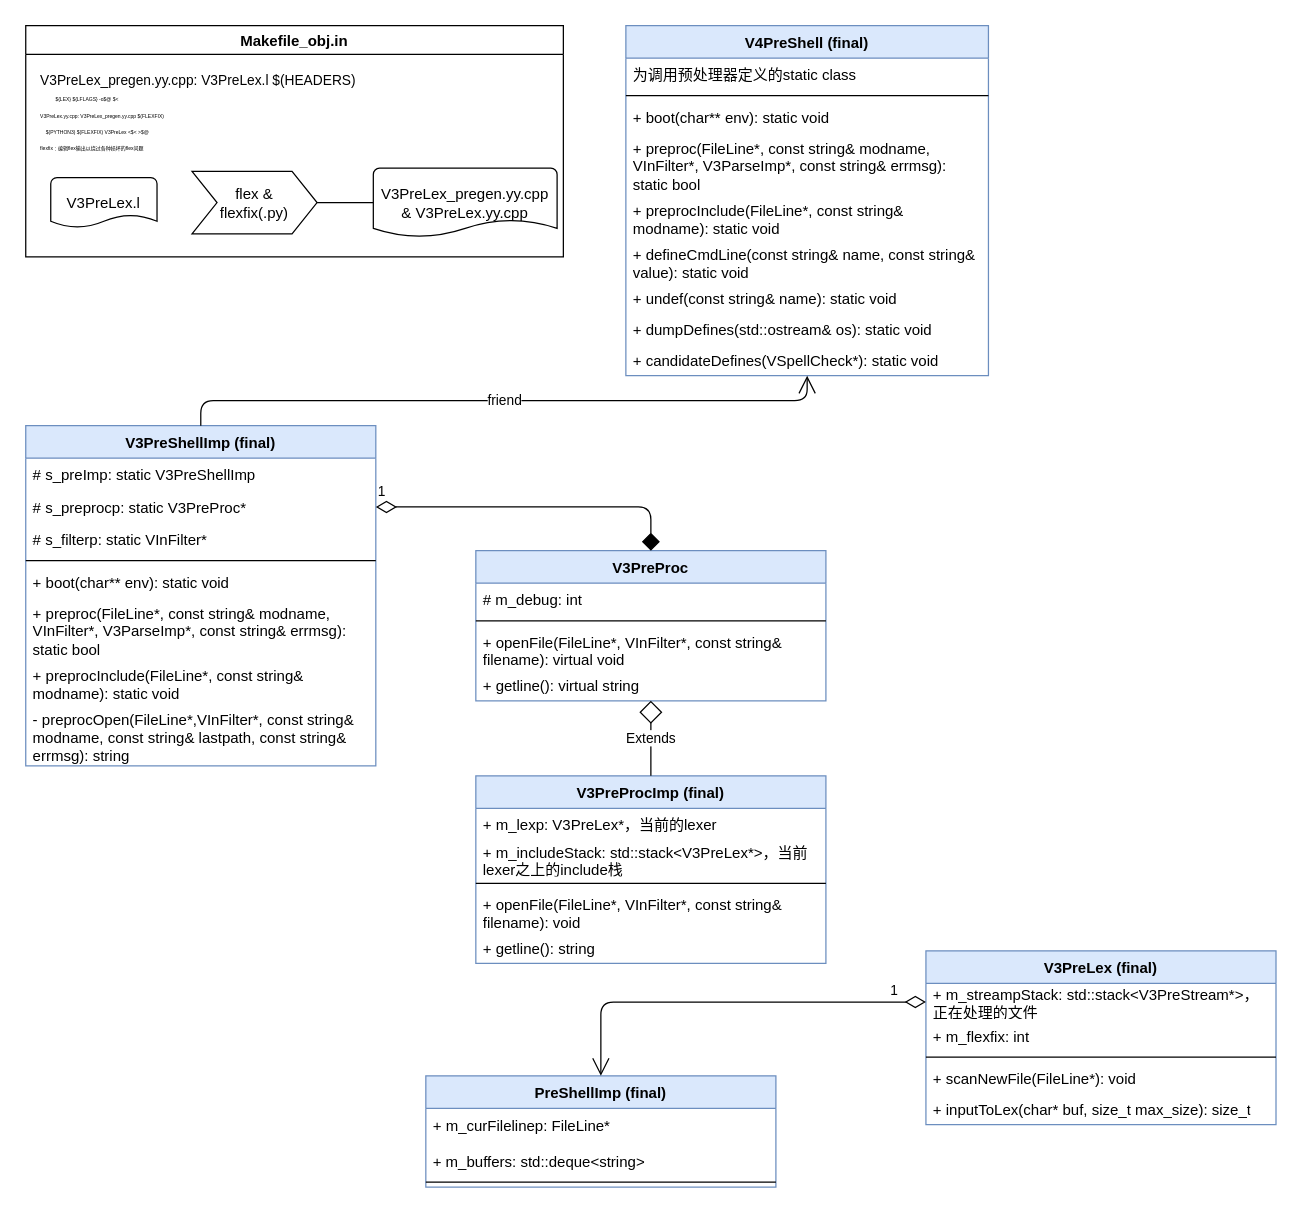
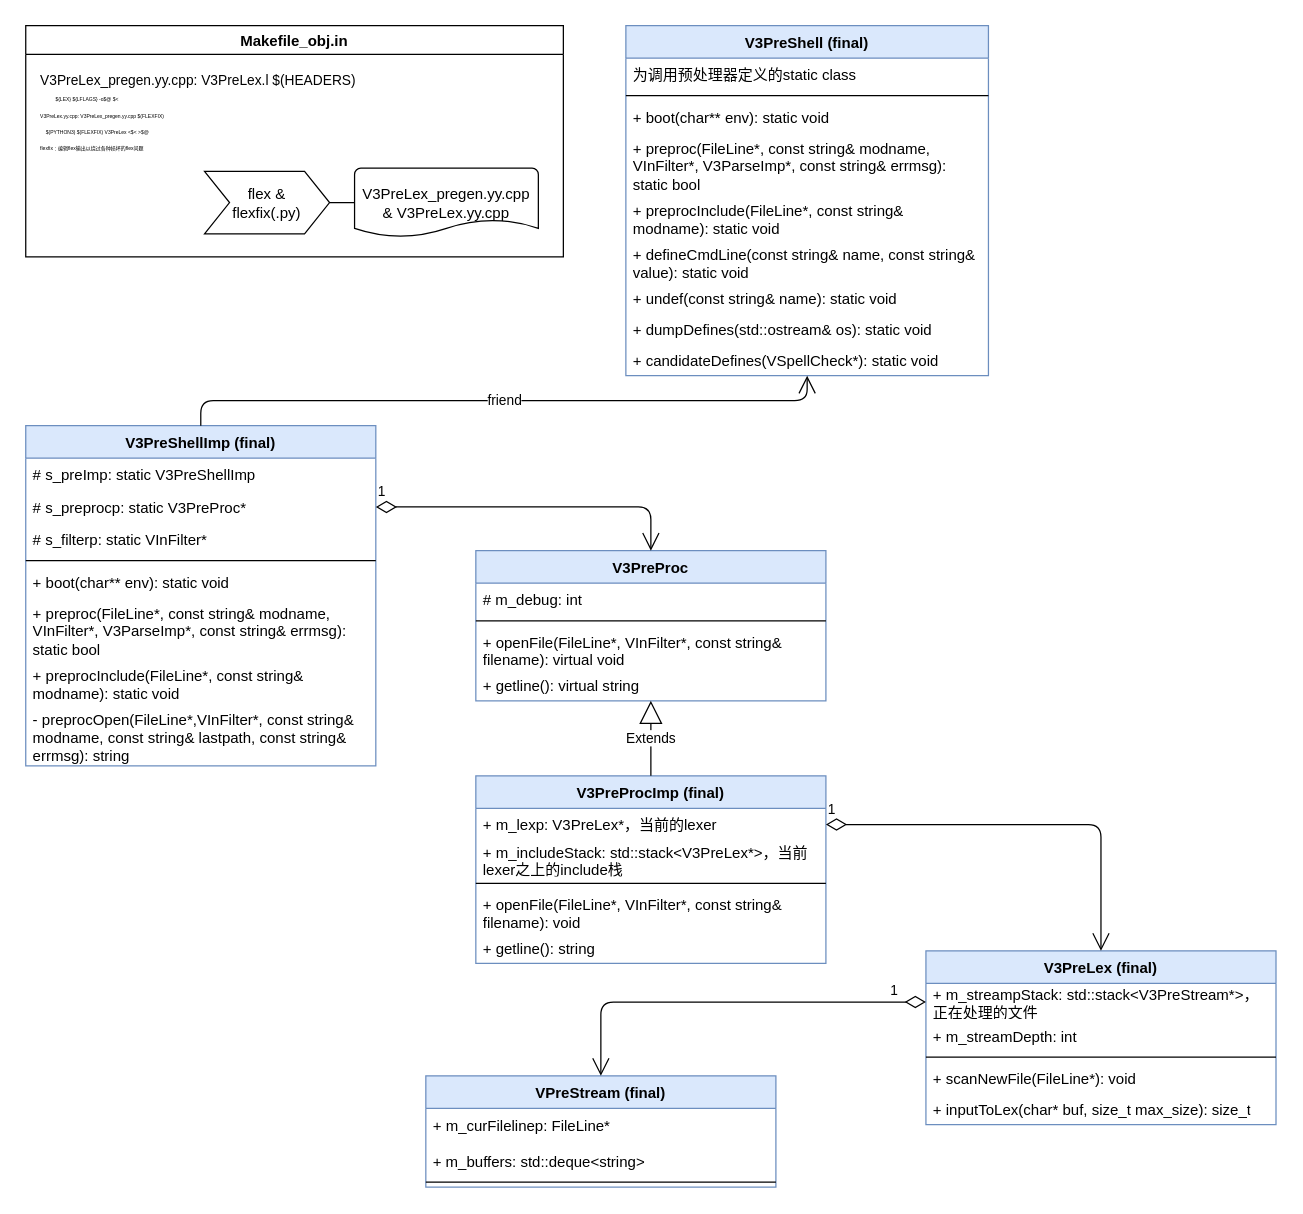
- <mxCell id="17" value="V4PreShell (final)" style="swimlane;fontStyle=1;align=center;verticalAlign=top;childLayout=stackLayout;horizontal=1;startSize=26;horizontalStack=0;resizeParent=1;resizeParentMax=0;resizeLast=0;collapsible=1;marginBottom=0;fillColor=#dae8fc;strokeColor=#6c8ebf;" vertex="1" parent="1"><mxGeometry x="500" y="20" width="290" height="280" as="geometry"><mxRectangle x="-530" y="330" width="120" height="26" as="alternateBounds" /></mxGeometry></mxCell>
+ <mxCell id="17" value="V3PreShell (final)" style="swimlane;fontStyle=1;align=center;verticalAlign=top;childLayout=stackLayout;horizontal=1;startSize=26;horizontalStack=0;resizeParent=1;resizeParentMax=0;resizeLast=0;collapsible=1;marginBottom=0;fillColor=#dae8fc;strokeColor=#6c8ebf;" vertex="1" parent="1"><mxGeometry x="500" y="20" width="290" height="280" as="geometry"><mxRectangle x="-530" y="330" width="120" height="26" as="alternateBounds" /></mxGeometry></mxCell>
- <mxCell id="4" value="V3PreLex.l" style="strokeWidth=1;html=1;shape=mxgraph.flowchart.document2;whiteSpace=wrap;size=0.25;" vertex="1" parent="2"><mxGeometry x="20" y="121.5" width="85" height="40" as="geometry" /></mxCell>
- <mxCell id="5" value="flex &amp;amp;&lt;br&gt;flexfix(.py)" style="shape=step;perimeter=stepPerimeter;whiteSpace=wrap;html=1;fixedSize=1;strokeWidth=1;" vertex="1" parent="2"><mxGeometry x="133" y="116.5" width="100" height="50" as="geometry" /></mxCell>
+ <mxCell id="5" value="flex &amp;amp;&lt;br&gt;flexfix(.py)" style="shape=step;perimeter=stepPerimeter;whiteSpace=wrap;html=1;fixedSize=1;strokeWidth=1;" vertex="1" parent="2"><mxGeometry x="143" y="116.5" width="100" height="50" as="geometry" /></mxCell>
- <mxCell id="6" value="V3PreLex_pregen.yy.cpp&lt;br&gt;&amp;amp;&amp;nbsp;V3PreLex.yy.cpp" style="strokeWidth=1;html=1;shape=mxgraph.flowchart.document2;whiteSpace=wrap;size=0.25;" vertex="1" parent="2"><mxGeometry x="278" y="114" width="147" height="55" as="geometry" /></mxCell>
+ <mxCell id="6" value="V3PreLex_pregen.yy.cpp&lt;br&gt;&amp;amp;&amp;nbsp;V3PreLex.yy.cpp" style="strokeWidth=1;html=1;shape=mxgraph.flowchart.document2;whiteSpace=wrap;size=0.25;" vertex="1" parent="2"><mxGeometry x="263" y="114" width="147" height="55" as="geometry" /></mxCell>
- <mxCell id="33" value="1" style="endArrow=diamond;html=1;endSize=12;startArrow=diamondThin;startSize=14;startFill=0;edgeStyle=orthogonalEdgeStyle;align=left;verticalAlign=bottom;" edge="1" parent="1" source="10" target="28"><mxGeometry x="-1" y="3" relative="1" as="geometry"><mxPoint x="370" y="238" as="sourcePoint" /><mxPoint x="290" y="425" as="targetPoint" /></mxGeometry></mxCell>
+ <mxCell id="33" value="1" style="endArrow=open;html=1;endSize=12;startArrow=diamondThin;startSize=14;startFill=0;edgeStyle=orthogonalEdgeStyle;align=left;verticalAlign=bottom;" edge="1" parent="1" source="10" target="28"><mxGeometry x="-1" y="3" relative="1" as="geometry"><mxPoint x="370" y="238" as="sourcePoint" /><mxPoint x="290" y="425" as="targetPoint" /></mxGeometry></mxCell>
- <mxCell id="40" value="Extends" style="endArrow=diamond;endSize=16;endFill=0;html=1;edgeStyle=orthogonalEdgeStyle;exitX=0.5;exitY=0;exitDx=0;exitDy=0;" edge="1" parent="1" source="34" target="28"><mxGeometry width="160" relative="1" as="geometry"><mxPoint x="670" y="410" as="sourcePoint" /><mxPoint x="840" y="280" as="targetPoint" /></mxGeometry></mxCell>
+ <mxCell id="40" value="Extends" style="endArrow=block;endSize=16;endFill=0;html=1;edgeStyle=orthogonalEdgeStyle;exitX=0.5;exitY=0;exitDx=0;exitDy=0;" edge="1" parent="1" source="34" target="28"><mxGeometry width="160" relative="1" as="geometry"><mxPoint x="670" y="410" as="sourcePoint" /><mxPoint x="840" y="280" as="targetPoint" /></mxGeometry></mxCell>
+ <mxCell id="47" value="1" style="endArrow=open;html=1;endSize=12;startArrow=diamondThin;startSize=14;startFill=0;edgeStyle=orthogonalEdgeStyle;align=left;verticalAlign=bottom;entryX=0.5;entryY=0;entryDx=0;entryDy=0;" edge="1" parent="1" source="35" target="41"><mxGeometry x="-1" y="3" relative="1" as="geometry"><mxPoint x="350" y="425" as="sourcePoint" /><mxPoint x="580" y="460" as="targetPoint" /></mxGeometry></mxCell>
- <mxCell id="43" value="+ m_flexfix: int" style="text;strokeColor=none;fillColor=none;align=left;verticalAlign=middle;spacingLeft=4;spacingRight=4;overflow=hidden;rotatable=0;points=[[0,0.5],[1,0.5]];portConstraint=eastwest;" vertex="1" parent="41"><mxGeometry y="56" width="280" height="25" as="geometry" /></mxCell>
+ <mxCell id="43" value="+ m_streamDepth: int" style="text;strokeColor=none;fillColor=none;align=left;verticalAlign=middle;spacingLeft=4;spacingRight=4;overflow=hidden;rotatable=0;points=[[0,0.5],[1,0.5]];portConstraint=eastwest;" vertex="1" parent="41"><mxGeometry y="56" width="280" height="25" as="geometry" /></mxCell>
- <mxCell id="48" value="PreShellImp (final)" style="swimlane;fontStyle=1;align=center;verticalAlign=top;childLayout=stackLayout;horizontal=1;startSize=26;horizontalStack=0;resizeParent=1;resizeParentMax=0;resizeLast=0;collapsible=1;marginBottom=0;fillColor=#dae8fc;strokeColor=#6c8ebf;" vertex="1" parent="1"><mxGeometry x="340" y="860" width="280" height="89" as="geometry"><mxRectangle x="-276.5" y="404" width="140" height="26" as="alternateBounds" /></mxGeometry></mxCell>
+ <mxCell id="48" value="VPreStream (final)" style="swimlane;fontStyle=1;align=center;verticalAlign=top;childLayout=stackLayout;horizontal=1;startSize=26;horizontalStack=0;resizeParent=1;resizeParentMax=0;resizeLast=0;collapsible=1;marginBottom=0;fillColor=#dae8fc;strokeColor=#6c8ebf;" vertex="1" parent="1"><mxGeometry x="340" y="860" width="280" height="89" as="geometry"><mxRectangle x="-276.5" y="404" width="140" height="26" as="alternateBounds" /></mxGeometry></mxCell>
